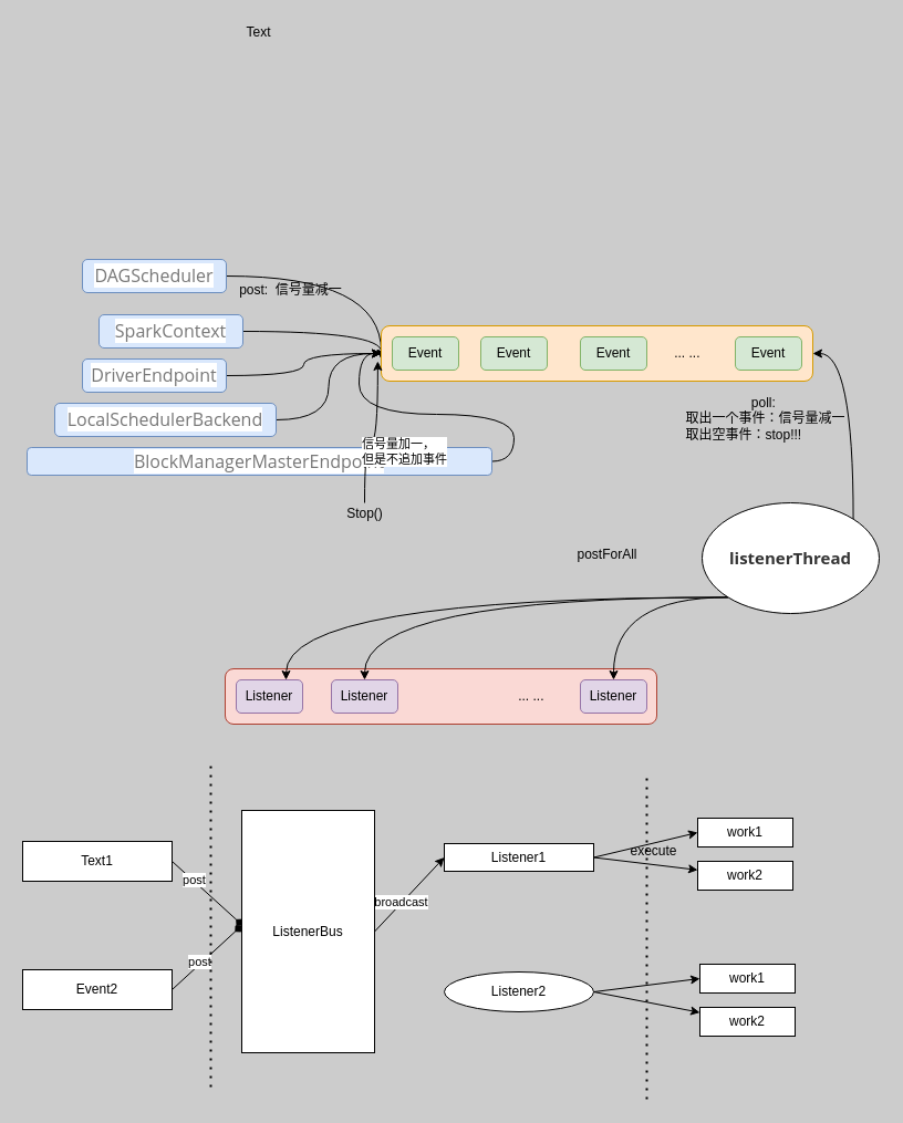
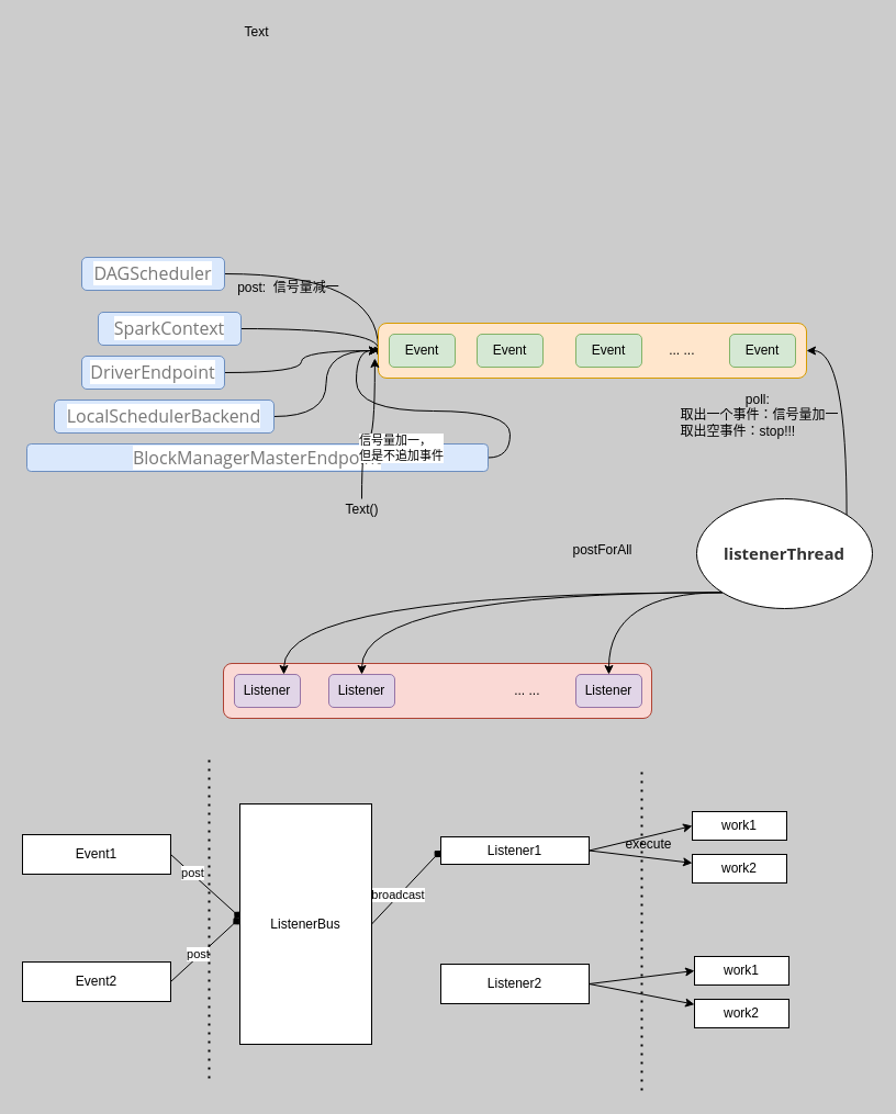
- <mxCell id="25" value="poll:&amp;nbsp;&lt;br&gt;取出一个事件：信号量减一&lt;br&gt;&lt;div style=&quot;text-align: left&quot;&gt;&lt;span&gt;取出空事件：stop!!!&lt;/span&gt;&lt;/div&gt;" style="text;html=1;align=center;verticalAlign=middle;resizable=0;points=[];autosize=1;" parent="1" vertex="1"><mxGeometry x="611" y="353" width="160" height="50" as="geometry" /></mxCell>
+ <mxCell id="25" value="poll:&amp;nbsp;&lt;br&gt;取出一个事件：信号量加一&lt;br&gt;&lt;div style=&quot;text-align: left&quot;&gt;&lt;span&gt;取出空事件：stop!!!&lt;/span&gt;&lt;/div&gt;" style="text;html=1;align=center;verticalAlign=middle;resizable=0;points=[];autosize=1;" parent="1" vertex="1"><mxGeometry x="611" y="353" width="160" height="50" as="geometry" /></mxCell>
- <mxCell id="28" value="Stop()" style="text;html=1;align=center;verticalAlign=middle;resizable=0;points=[];autosize=1;" parent="1" vertex="1"><mxGeometry x="304" y="454" width="50" height="20" as="geometry" /></mxCell>
+ <mxCell id="28" value="Text()" style="text;html=1;align=center;verticalAlign=middle;resizable=0;points=[];autosize=1;" parent="1" vertex="1"><mxGeometry x="304" y="454" width="50" height="20" as="geometry" /></mxCell>
- <mxCell id="36" value="Text1" style="rounded=0;whiteSpace=wrap;html=1;strokeColor=#000000;" parent="1" vertex="1"><mxGeometry x="20" y="760" width="135" height="36" as="geometry" /></mxCell>
+ <mxCell id="36" value="Event1" style="rounded=0;whiteSpace=wrap;html=1;strokeColor=#000000;" parent="1" vertex="1"><mxGeometry x="20" y="760" width="135" height="36" as="geometry" /></mxCell>
- <mxCell id="40" style="edgeStyle=none;rounded=0;orthogonalLoop=1;jettySize=auto;html=1;exitX=1;exitY=0.5;exitDx=0;exitDy=0;entryX=0;entryY=0.5;entryDx=0;entryDy=0;strokeColor=#000000;" parent="1" source="42" target="45" edge="1"><mxGeometry relative="1" as="geometry" /></mxCell>
+ <mxCell id="40" style="edgeStyle=none;rounded=0;orthogonalLoop=1;jettySize=auto;html=1;exitX=1;exitY=0.5;exitDx=0;exitDy=0;entryX=0;entryY=0.5;entryDx=0;entryDy=0;strokeColor=#000000;endArrow=diamond;" parent="1" source="42" target="45" edge="1"><mxGeometry relative="1" as="geometry" /></mxCell>
- <mxCell id="50" value="Listener2" style="ellipse;whiteSpace=wrap;html=1;strokeColor=#000000;" parent="1" vertex="1"><mxGeometry x="401" y="878" width="135" height="36" as="geometry" /></mxCell>
+ <mxCell id="50" value="Listener2" style="rounded=0;whiteSpace=wrap;html=1;strokeColor=#000000;" parent="1" vertex="1"><mxGeometry x="401" y="878" width="135" height="36" as="geometry" /></mxCell>
